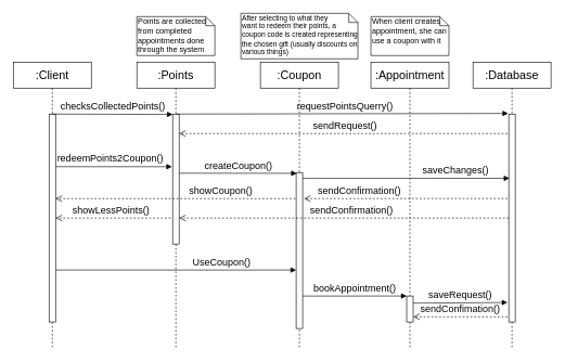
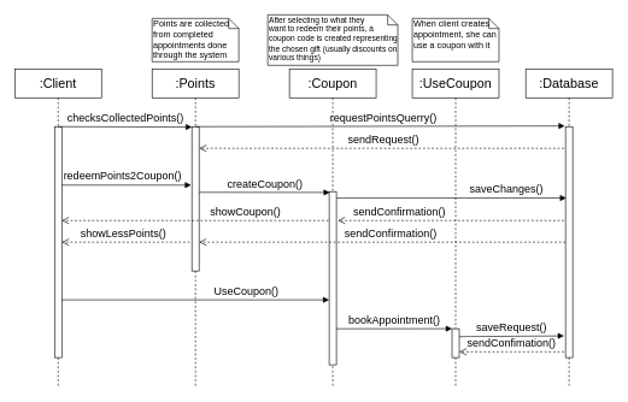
- <mxCell id="10" value=":Appointment" style="shape=umlLifeline;perimeter=lifelinePerimeter;whiteSpace=wrap;html=1;container=1;collapsible=0;recursiveResize=0;outlineConnect=0;fontSize=18;" parent="1" vertex="1"><mxGeometry x="570" y="95" width="120" height="440" as="geometry" /></mxCell>
+ <mxCell id="10" value=":UseCoupon" style="shape=umlLifeline;perimeter=lifelinePerimeter;whiteSpace=wrap;html=1;container=1;collapsible=0;recursiveResize=0;outlineConnect=0;fontSize=18;" parent="1" vertex="1"><mxGeometry x="570" y="95" width="120" height="440" as="geometry" /></mxCell>
